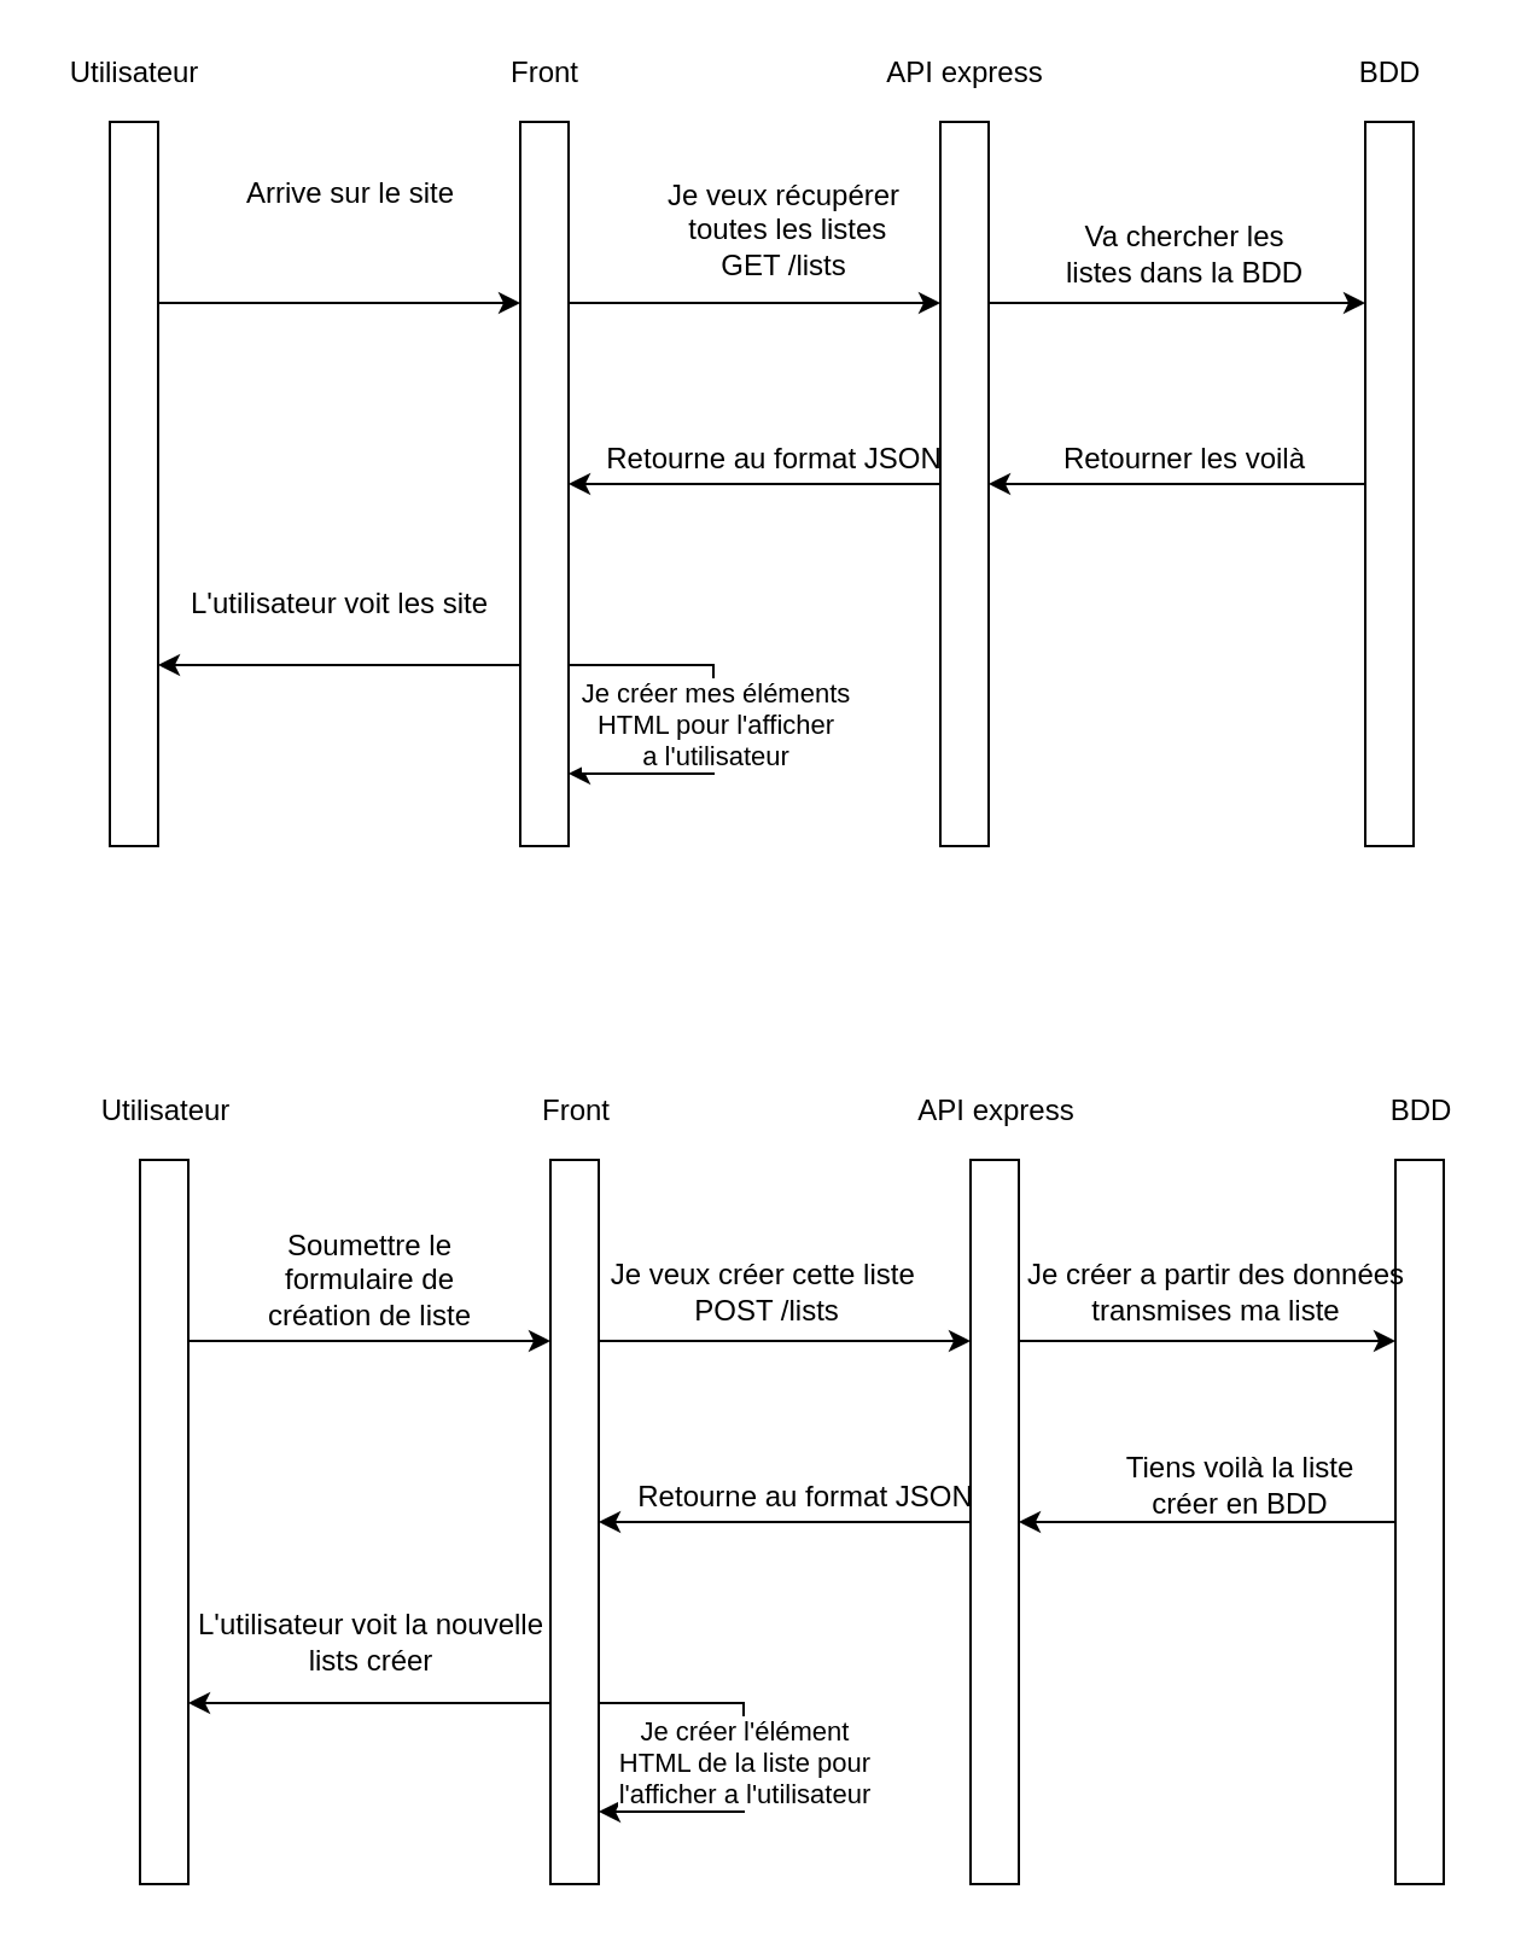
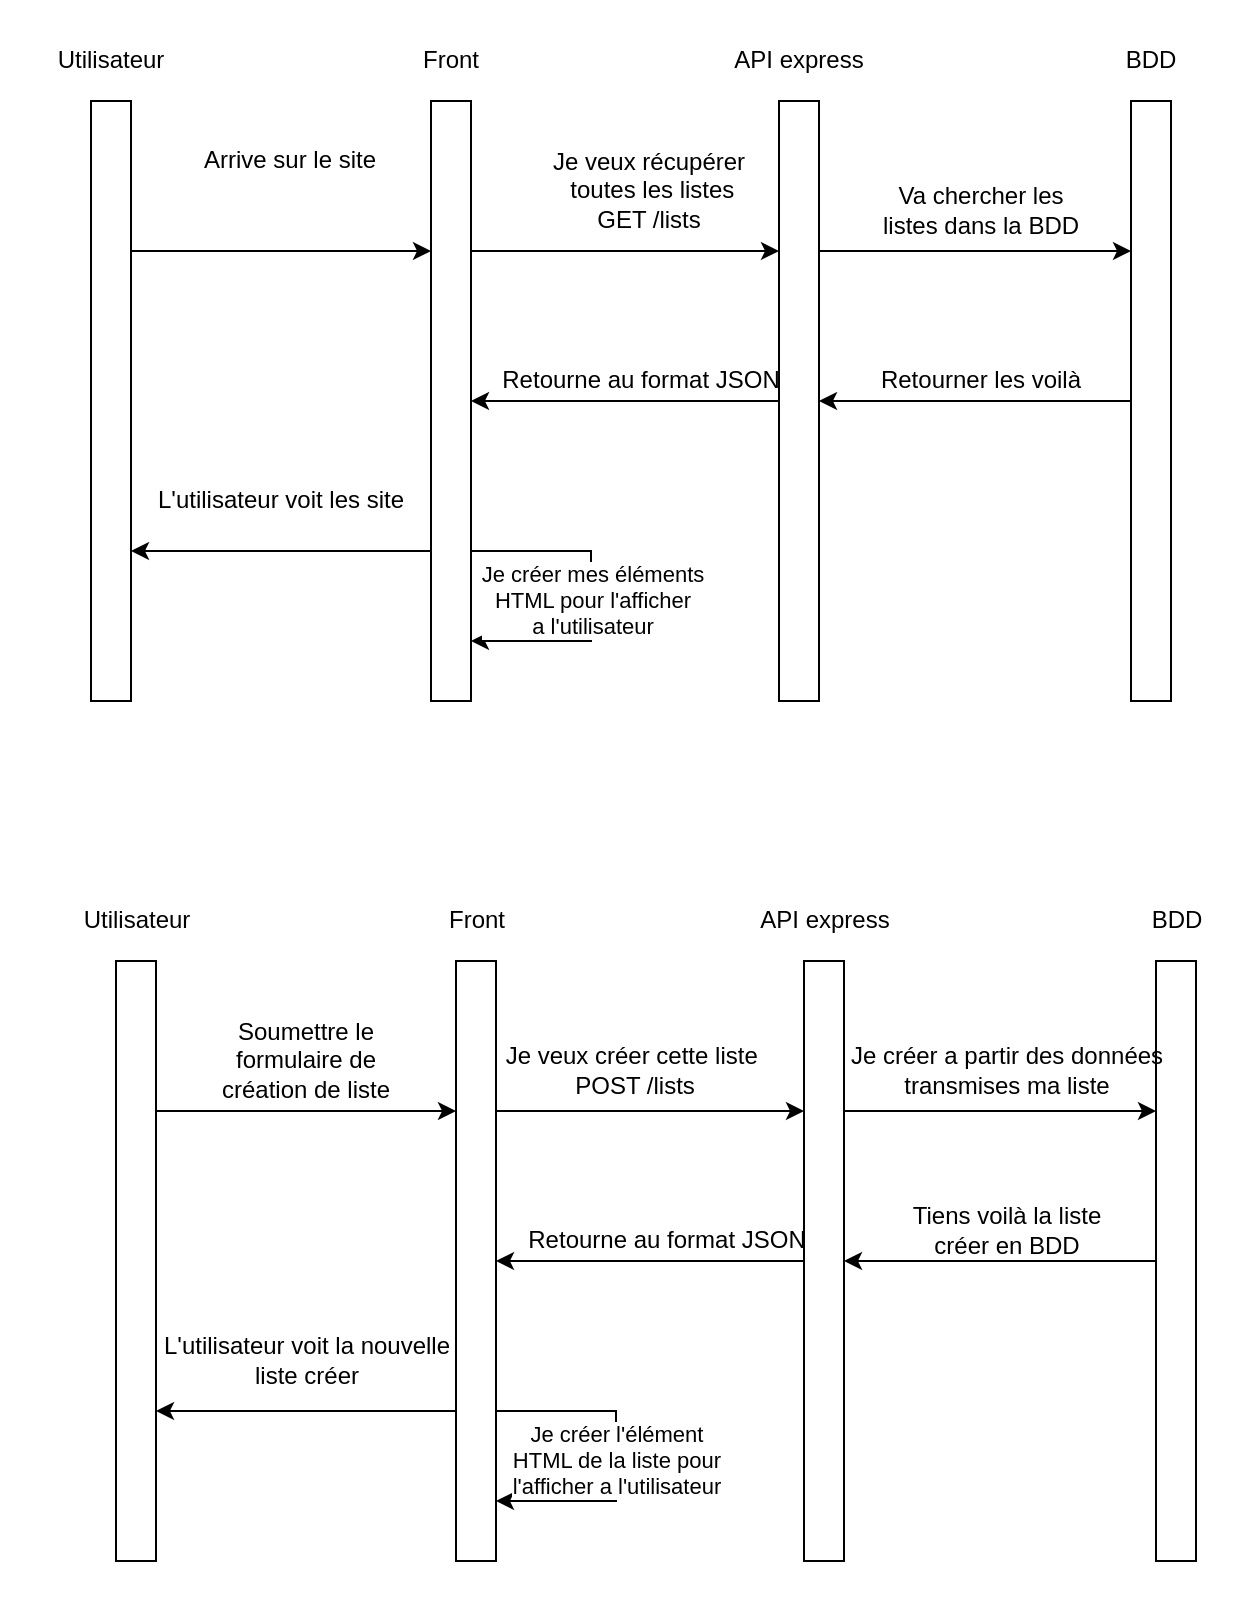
- <mxCell id="43" value="Tiens voilà la liste&lt;br&gt;créer en BDD" style="text;html=1;align=center;verticalAlign=middle;resizable=0;points=[];autosize=1;strokeColor=none;" vertex="1" parent="1"><mxGeometry x="457.5" y="600" width="110" height="30" as="geometry" /></mxCell>
+ <mxCell id="43" value="Tiens voilà la liste&lt;br&gt;créer en BDD" style="text;html=1;align=center;verticalAlign=middle;resizable=0;points=[];autosize=1;strokeColor=none;" vertex="1" parent="1"><mxGeometry x="447.5" y="600" width="110" height="30" as="geometry" /></mxCell>
- <mxCell id="45" value="L'utilisateur voit la nouvelle&lt;br&gt;lists créer" style="text;html=1;align=center;verticalAlign=middle;resizable=0;points=[];autosize=1;strokeColor=none;" vertex="1" parent="1"><mxGeometry x="72.5" y="665" width="160" height="30" as="geometry" /></mxCell>
+ <mxCell id="45" value="L'utilisateur voit la nouvelle&lt;br&gt;liste créer" style="text;html=1;align=center;verticalAlign=middle;resizable=0;points=[];autosize=1;strokeColor=none;" vertex="1" parent="1"><mxGeometry x="72.5" y="665" width="160" height="30" as="geometry" /></mxCell>
